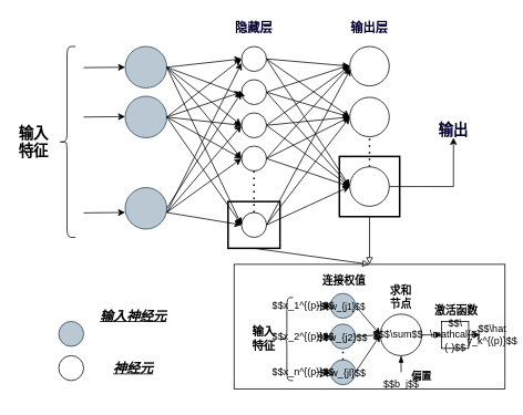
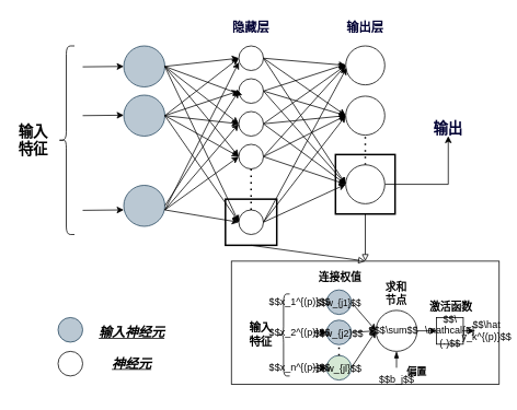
- <mxCell id="63" value="" style="endArrow=classic;html=1;entryX=0;entryY=0.5;entryDx=0;entryDy=0;exitX=1;exitY=0.5;exitDx=0;exitDy=0;" parent="1" target="57" edge="1" source="65"><mxGeometry width="50" height="50" relative="1" as="geometry"><mxPoint x="382" y="368" as="sourcePoint" /><mxPoint x="427" y="467.5" as="targetPoint" /></mxGeometry></mxCell>
- <mxCell id="83" value="&lt;b&gt;&lt;i&gt;&lt;u&gt;&lt;font style=&quot;font-size: 16px&quot;&gt;输入神经元&lt;/font&gt;&lt;/u&gt;&lt;/i&gt;&lt;/b&gt;" style="text;html=1;strokeColor=none;fillColor=none;align=center;verticalAlign=middle;whiteSpace=wrap;rounded=0;" parent="1" vertex="1"><mxGeometry x="110" y="369.88" width="100" height="20" as="geometry" /></mxCell>
+ <mxCell id="83" value="&lt;b&gt;&lt;i&gt;&lt;u&gt;&lt;font style=&quot;font-size: 16px&quot;&gt;输入神经元&lt;/font&gt;&lt;/u&gt;&lt;/i&gt;&lt;/b&gt;" style="text;html=1;strokeColor=none;fillColor=none;align=center;verticalAlign=middle;whiteSpace=wrap;rounded=0;" parent="1" vertex="1"><mxGeometry x="110" y="394.88" width="100" height="20" as="geometry" /></mxCell>
- <mxCell id="59" value="&lt;span style=&quot;font-size: 12px;&quot;&gt;$$w_{jl}$$&lt;/span&gt;" style="ellipse;whiteSpace=wrap;html=1;aspect=fixed;fontFamily=Helvetica;fontSize=13;fillColor=#bac8d3;strokeColor=#23445d;" parent="1" vertex="1"><mxGeometry x="397" y="433" width="30" height="30" as="geometry" /></mxCell>
+ <mxCell id="59" value="&lt;span style=&quot;font-size: 12px;&quot;&gt;$$w_{jl}$$&lt;/span&gt;" style="ellipse;whiteSpace=wrap;html=1;aspect=fixed;fontFamily=Helvetica;fontSize=13;fillColor=#d5e8d4;strokeColor=#23445d;" parent="1" vertex="1"><mxGeometry x="397" y="433" width="30" height="30" as="geometry" /></mxCell>
